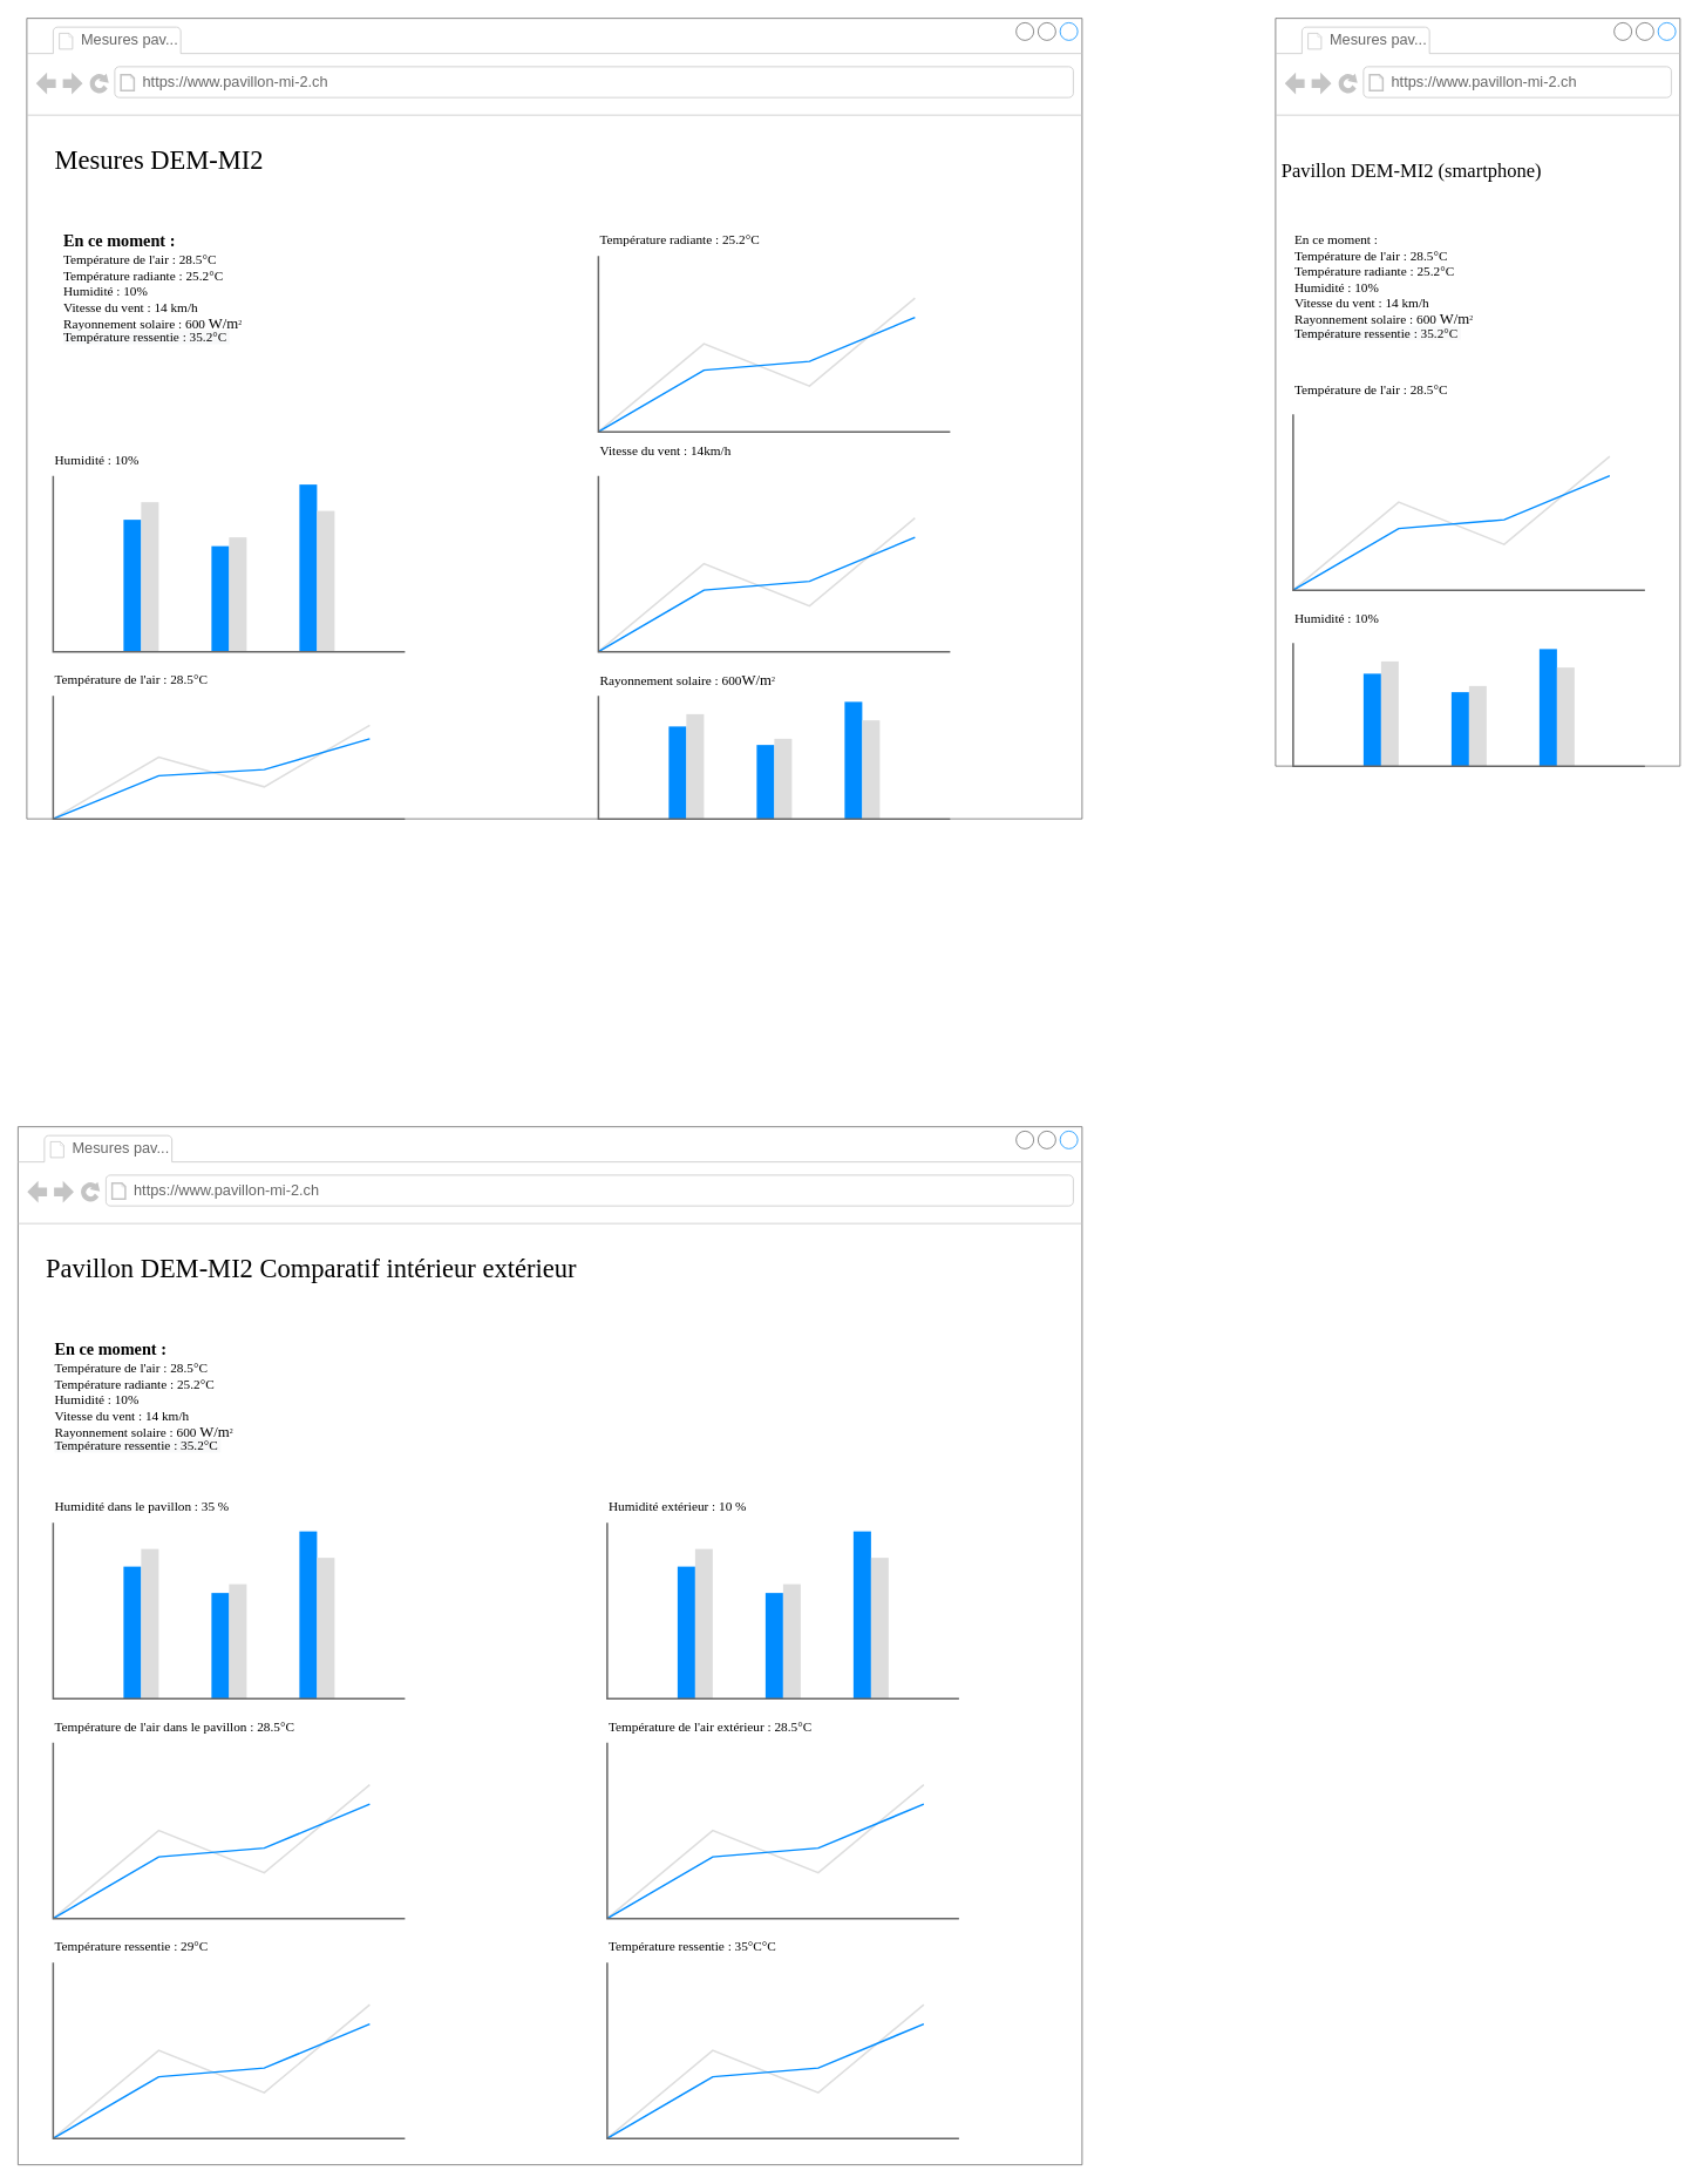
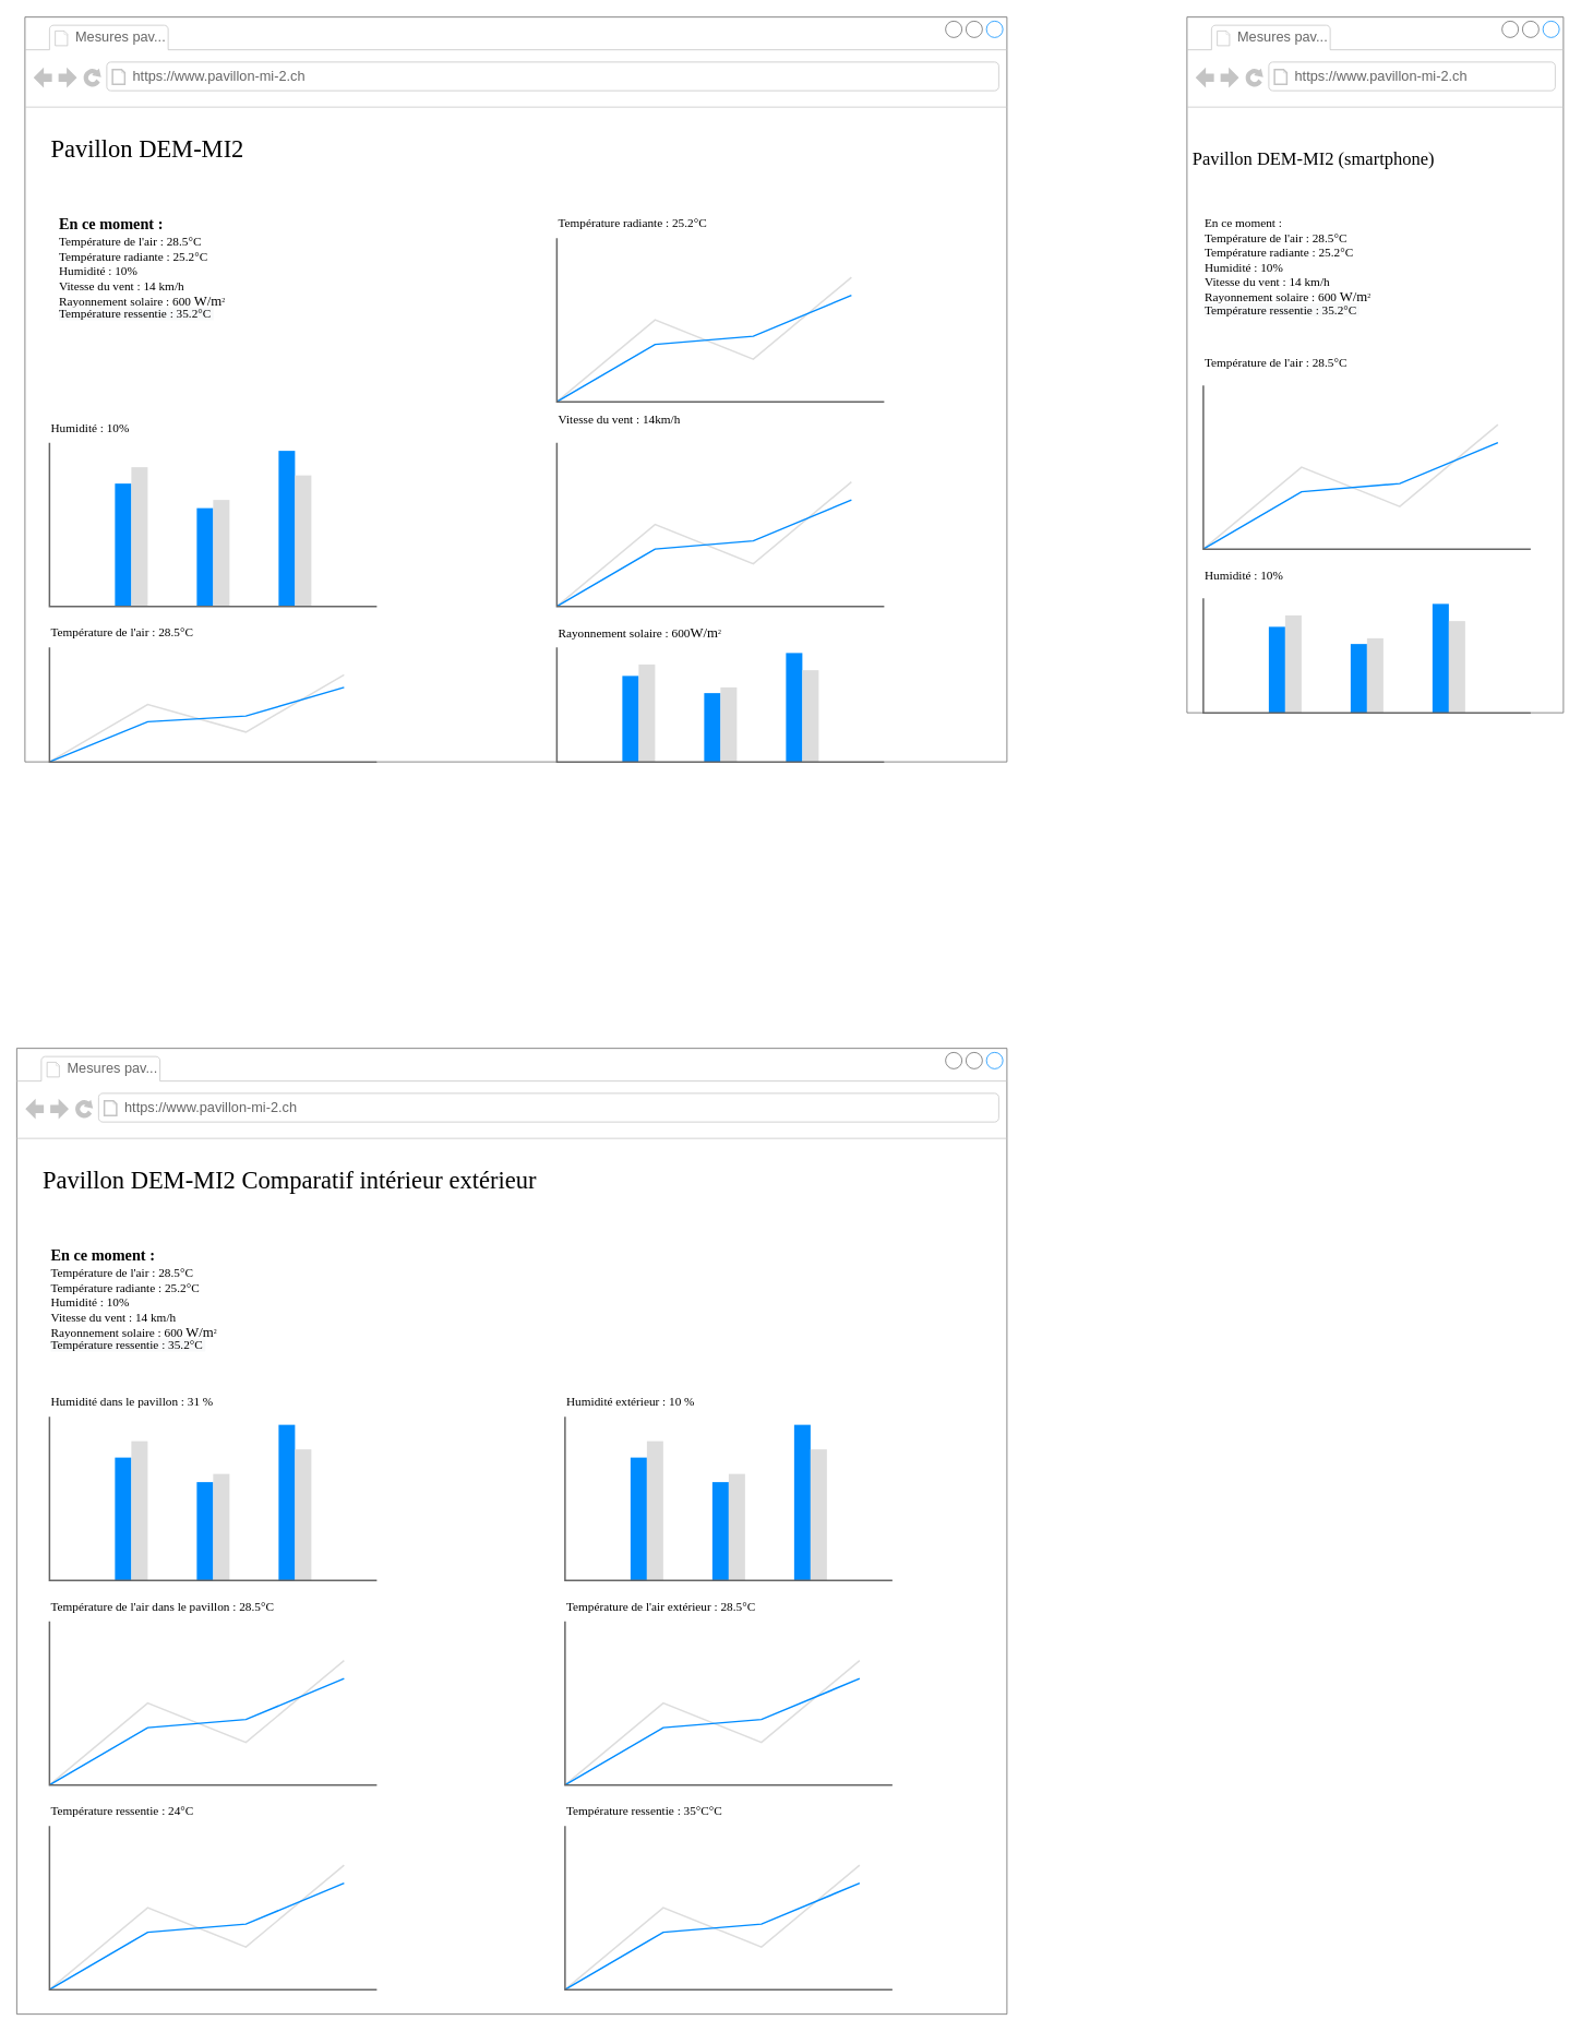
- <mxCell id="5" value="Mesures DEM-MI2" style="text;html=1;points=[];align=left;verticalAlign=top;spacingTop=-4;fontSize=30;fontFamily=Verdana" parent="2" vertex="1"><mxGeometry x="30" y="140" width="340" height="50" as="geometry" /></mxCell>
+ <mxCell id="5" value="Pavillon DEM-MI2" style="text;html=1;points=[];align=left;verticalAlign=top;spacingTop=-4;fontSize=30;fontFamily=Verdana" parent="2" vertex="1"><mxGeometry x="30" y="140" width="340" height="50" as="geometry" /></mxCell>
- <mxCell id="39" value="Humidité dans le pavillon : 35 %" style="text;html=1;points=[];align=left;verticalAlign=top;spacingTop=-4;fontSize=15;fontFamily=Verdana" vertex="1" parent="26"><mxGeometry x="40" y="420" width="290" height="30" as="geometry" /></mxCell>
+ <mxCell id="39" value="Humidité dans le pavillon : 31 %" style="text;html=1;points=[];align=left;verticalAlign=top;spacingTop=-4;fontSize=15;fontFamily=Verdana" vertex="1" parent="26"><mxGeometry x="40" y="420" width="290" height="30" as="geometry" /></mxCell>
- <mxCell id="34" value="Température ressentie : 29°C&amp;nbsp;" style="text;html=1;points=[];align=left;verticalAlign=top;spacingTop=-4;fontSize=15;fontFamily=Verdana" vertex="1" parent="26"><mxGeometry x="40" y="920" width="360" height="30" as="geometry" /></mxCell>
+ <mxCell id="34" value="Température ressentie : 24°C&amp;nbsp;" style="text;html=1;points=[];align=left;verticalAlign=top;spacingTop=-4;fontSize=15;fontFamily=Verdana" vertex="1" parent="26"><mxGeometry x="40" y="920" width="360" height="30" as="geometry" /></mxCell>
